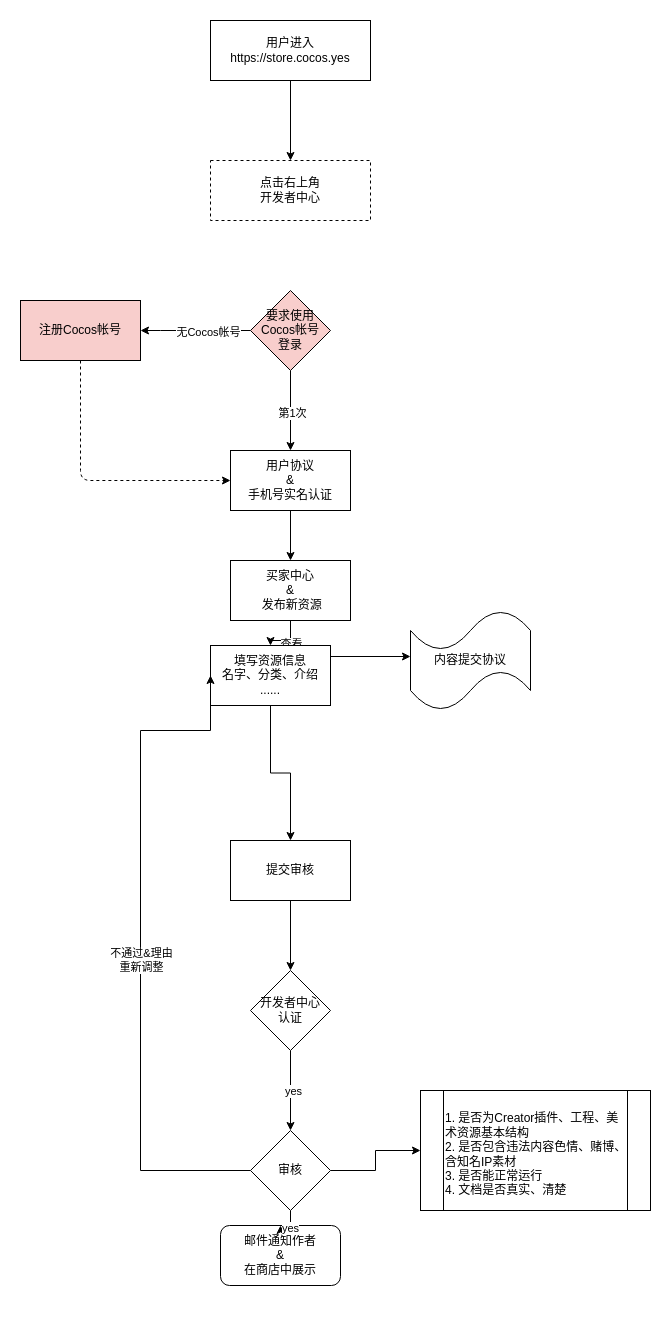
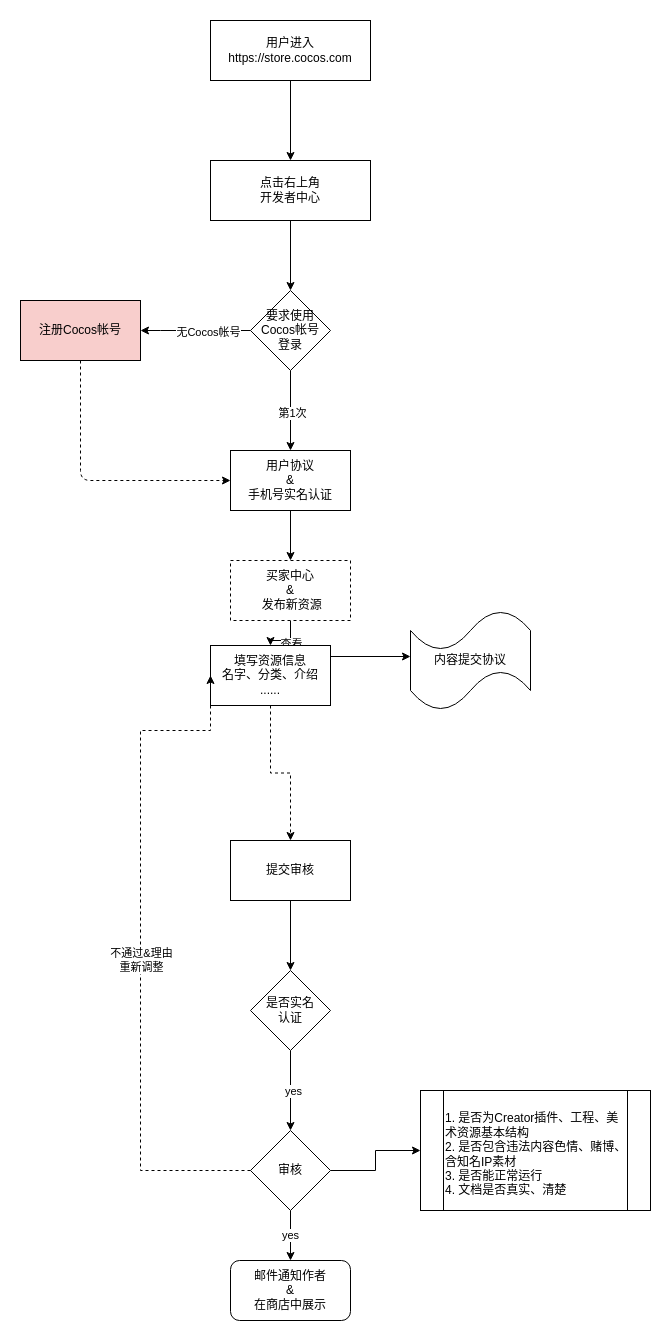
- <mxCell id="3" value="用户进入&lt;br&gt;https://store.cocos.yes" style="rounded=0;whiteSpace=wrap;html=1;" vertex="1" parent="1"><mxGeometry x="210" y="20" width="160" height="60" as="geometry" /></mxCell>
+ <mxCell id="3" value="用户进入&lt;br&gt;https://store.cocos.com" style="rounded=0;whiteSpace=wrap;html=1;" vertex="1" parent="1"><mxGeometry x="210" y="20" width="160" height="60" as="geometry" /></mxCell>
- <mxCell id="5" value="点击右上角&lt;br&gt;开发者中心" style="whiteSpace=wrap;html=1;rounded=0;dashed=1;" vertex="1" parent="1"><mxGeometry x="210" y="160" width="160" height="60" as="geometry" /></mxCell>
+ <mxCell id="5" value="点击右上角&lt;br&gt;开发者中心" style="whiteSpace=wrap;html=1;rounded=0;" vertex="1" parent="1"><mxGeometry x="210" y="160" width="160" height="60" as="geometry" /></mxCell>
+ <mxCell id="4" value="" style="edgeStyle=orthogonalEdgeStyle;rounded=0;orthogonalLoop=1;jettySize=auto;html=1;" edge="1" parent="1" source="5" target="10"><mxGeometry relative="1" as="geometry" /></mxCell>
- <mxCell id="10" value="要求使用Cocos帐号&lt;br&gt;登录" style="rhombus;whiteSpace=wrap;html=1;rounded=0;fillColor=#f8cecc;" vertex="1" parent="1"><mxGeometry x="250" y="290" width="80" height="80" as="geometry" /></mxCell>
+ <mxCell id="10" value="要求使用Cocos帐号&lt;br&gt;登录" style="rhombus;whiteSpace=wrap;html=1;rounded=0;" vertex="1" parent="1"><mxGeometry x="250" y="290" width="80" height="80" as="geometry" /></mxCell>
- <mxCell id="17" value="买家中心&lt;br&gt;&amp;amp;&lt;br&gt;&amp;nbsp;发布新资源" style="rounded=0;whiteSpace=wrap;html=1;" vertex="1" parent="1"><mxGeometry x="230" y="560" width="120" height="60" as="geometry" /></mxCell>
+ <mxCell id="17" value="买家中心&lt;br&gt;&amp;amp;&lt;br&gt;&amp;nbsp;发布新资源" style="rounded=0;whiteSpace=wrap;html=1;dashed=1;" vertex="1" parent="1"><mxGeometry x="230" y="560" width="120" height="60" as="geometry" /></mxCell>
- <mxCell id="18" value="" style="edgeStyle=orthogonalEdgeStyle;rounded=0;orthogonalLoop=1;jettySize=auto;html=1;" edge="1" parent="1" source="20" target="22"><mxGeometry relative="1" as="geometry" /></mxCell>
+ <mxCell id="18" value="" style="edgeStyle=orthogonalEdgeStyle;rounded=0;orthogonalLoop=1;jettySize=auto;html=1;dashed=1;" edge="1" parent="1" source="20" target="22"><mxGeometry relative="1" as="geometry" /></mxCell>
- <mxCell id="26" value="" style="edgeStyle=orthogonalEdgeStyle;rounded=0;orthogonalLoop=1;jettySize=auto;html=1;entryX=0;entryY=0.5;entryDx=0;entryDy=0;exitX=0;exitY=0.5;exitDx=0;exitDy=0;" edge="1" parent="1" source="33" target="20"><mxGeometry relative="1" as="geometry"><mxPoint x="140" y="730" as="targetPoint" /><Array as="points"><mxPoint x="140" y="1170" /><mxPoint x="140" y="730" /></Array></mxGeometry></mxCell>
+ <mxCell id="26" value="" style="edgeStyle=orthogonalEdgeStyle;rounded=0;orthogonalLoop=1;jettySize=auto;html=1;entryX=0;entryY=0.5;entryDx=0;entryDy=0;exitX=0;exitY=0.5;exitDx=0;exitDy=0;dashed=1;" edge="1" parent="1" source="33" target="20"><mxGeometry relative="1" as="geometry"><mxPoint x="140" y="730" as="targetPoint" /><Array as="points"><mxPoint x="140" y="1170" /><mxPoint x="140" y="730" /></Array></mxGeometry></mxCell>
- <mxCell id="28" value="开发者中心&lt;br&gt;认证" style="rhombus;whiteSpace=wrap;html=1;rounded=0;" vertex="1" parent="1"><mxGeometry x="250" y="970" width="80" height="80" as="geometry" /></mxCell>
+ <mxCell id="28" value="是否实名&lt;br&gt;认证" style="rhombus;whiteSpace=wrap;html=1;rounded=0;" vertex="1" parent="1"><mxGeometry x="250" y="970" width="80" height="80" as="geometry" /></mxCell>
- <mxCell id="29" value="邮件通知作者&lt;br&gt;&amp;amp;&lt;br&gt;在商店中展示" style="rounded=1;whiteSpace=wrap;html=1;" vertex="1" parent="1"><mxGeometry x="220" y="1225" width="120" height="60" as="geometry" /></mxCell>
+ <mxCell id="29" value="邮件通知作者&lt;br&gt;&amp;amp;&lt;br&gt;在商店中展示" style="rounded=1;whiteSpace=wrap;html=1;" vertex="1" parent="1"><mxGeometry x="230" y="1260" width="120" height="60" as="geometry" /></mxCell>
